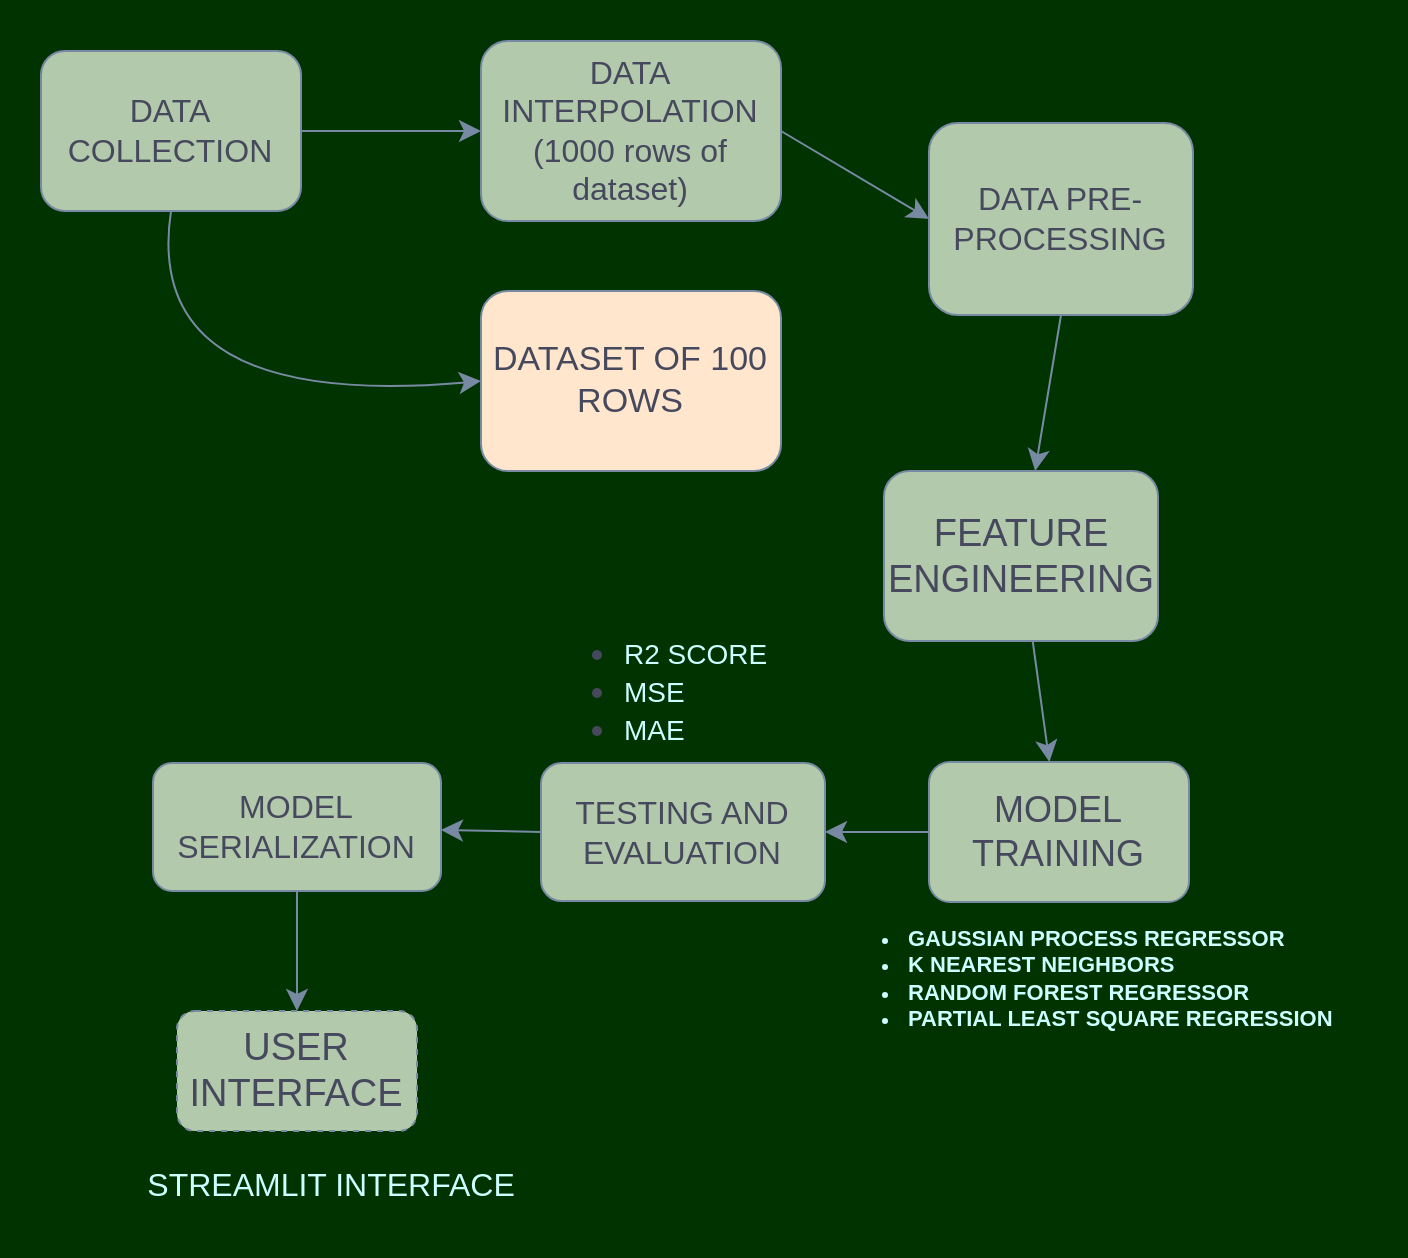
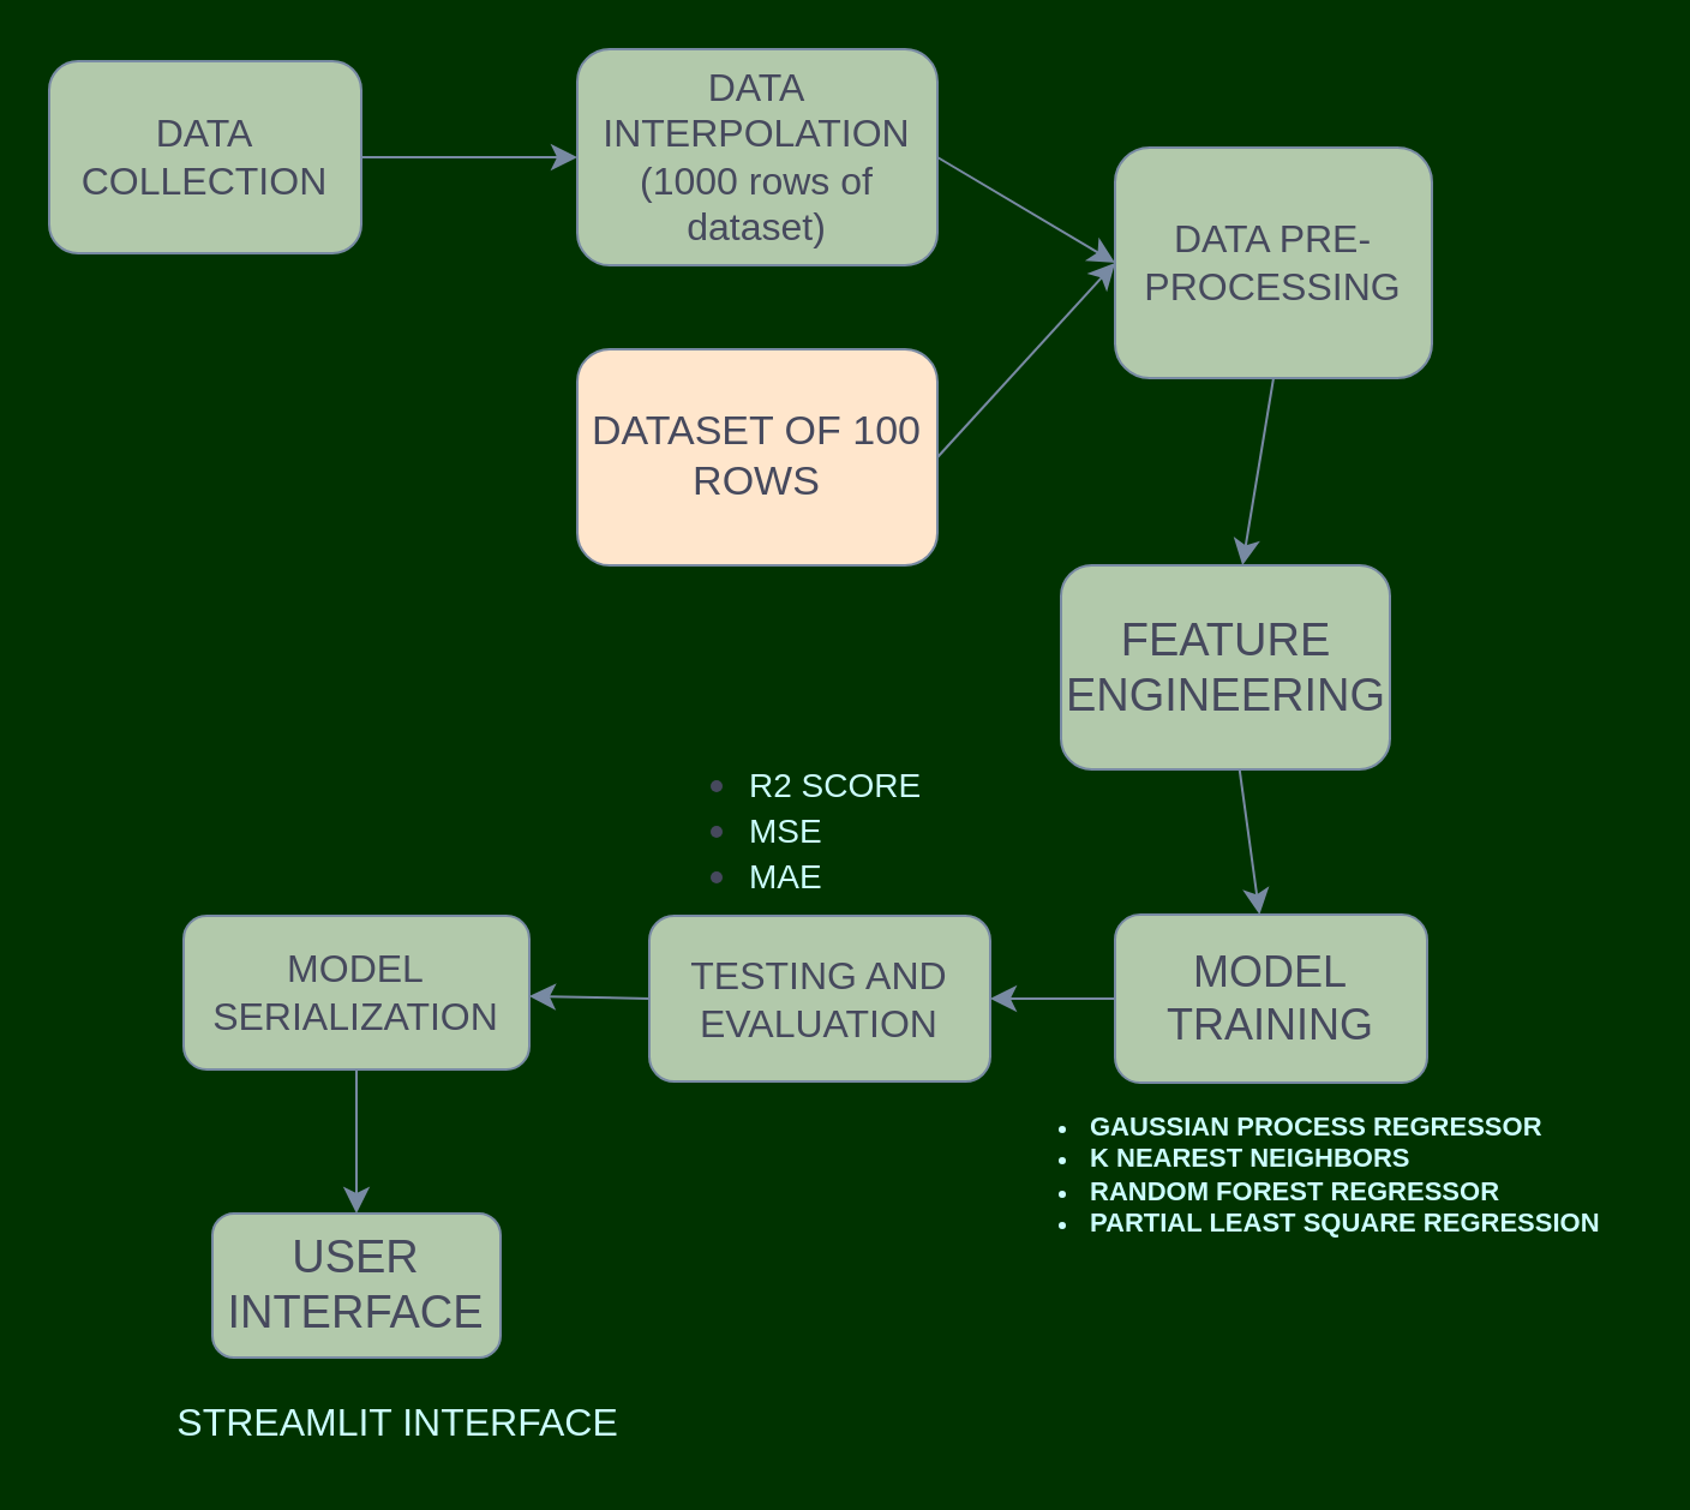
+ <mxCell id="9" value="" style="endArrow=classic;html=1;rounded=1;fontSize=12;startSize=8;endSize=8;curved=1;exitX=1;exitY=0.5;exitDx=0;exitDy=0;entryX=0;entryY=0.5;entryDx=0;entryDy=0;labelBackgroundColor=none;strokeColor=#788AA3;fontColor=default;" edge="1" parent="1" source="8" target="6"><mxGeometry width="50" height="50" relative="1" as="geometry"><mxPoint x="270" y="325" as="sourcePoint" /><mxPoint x="320" y="275" as="targetPoint" /></mxGeometry></mxCell>
- <mxCell id="7" value="" style="endArrow=classic;html=1;rounded=1;fontSize=12;startSize=8;endSize=8;curved=1;exitX=0.5;exitY=1;exitDx=0;exitDy=0;entryX=0;entryY=0.5;entryDx=0;entryDy=0;labelBackgroundColor=none;strokeColor=#788AA3;fontColor=default;" edge="1" parent="1" source="2" target="8"><mxGeometry width="50" height="50" relative="1" as="geometry"><mxPoint x="270" y="325" as="sourcePoint" /><mxPoint x="240" y="185" as="targetPoint" /><Array as="points"><mxPoint x="70" y="205" /></Array></mxGeometry></mxCell>
- <mxCell id="19" value="&lt;font style=&quot;font-size: 19px;&quot;&gt;USER INTERFACE&lt;/font&gt;" style="rounded=1;whiteSpace=wrap;html=1;fillColor=#B2C9AB;labelBackgroundColor=none;strokeColor=#788AA3;fontColor=#46495D;dashed=1;" vertex="1" parent="1"><mxGeometry x="88" y="505" width="120" height="60" as="geometry" /></mxCell>
+ <mxCell id="19" value="&lt;font style=&quot;font-size: 19px;&quot;&gt;USER INTERFACE&lt;/font&gt;" style="rounded=1;whiteSpace=wrap;html=1;fillColor=#B2C9AB;labelBackgroundColor=none;strokeColor=#788AA3;fontColor=#46495D;" vertex="1" parent="1"><mxGeometry x="88" y="505" width="120" height="60" as="geometry" /></mxCell>
